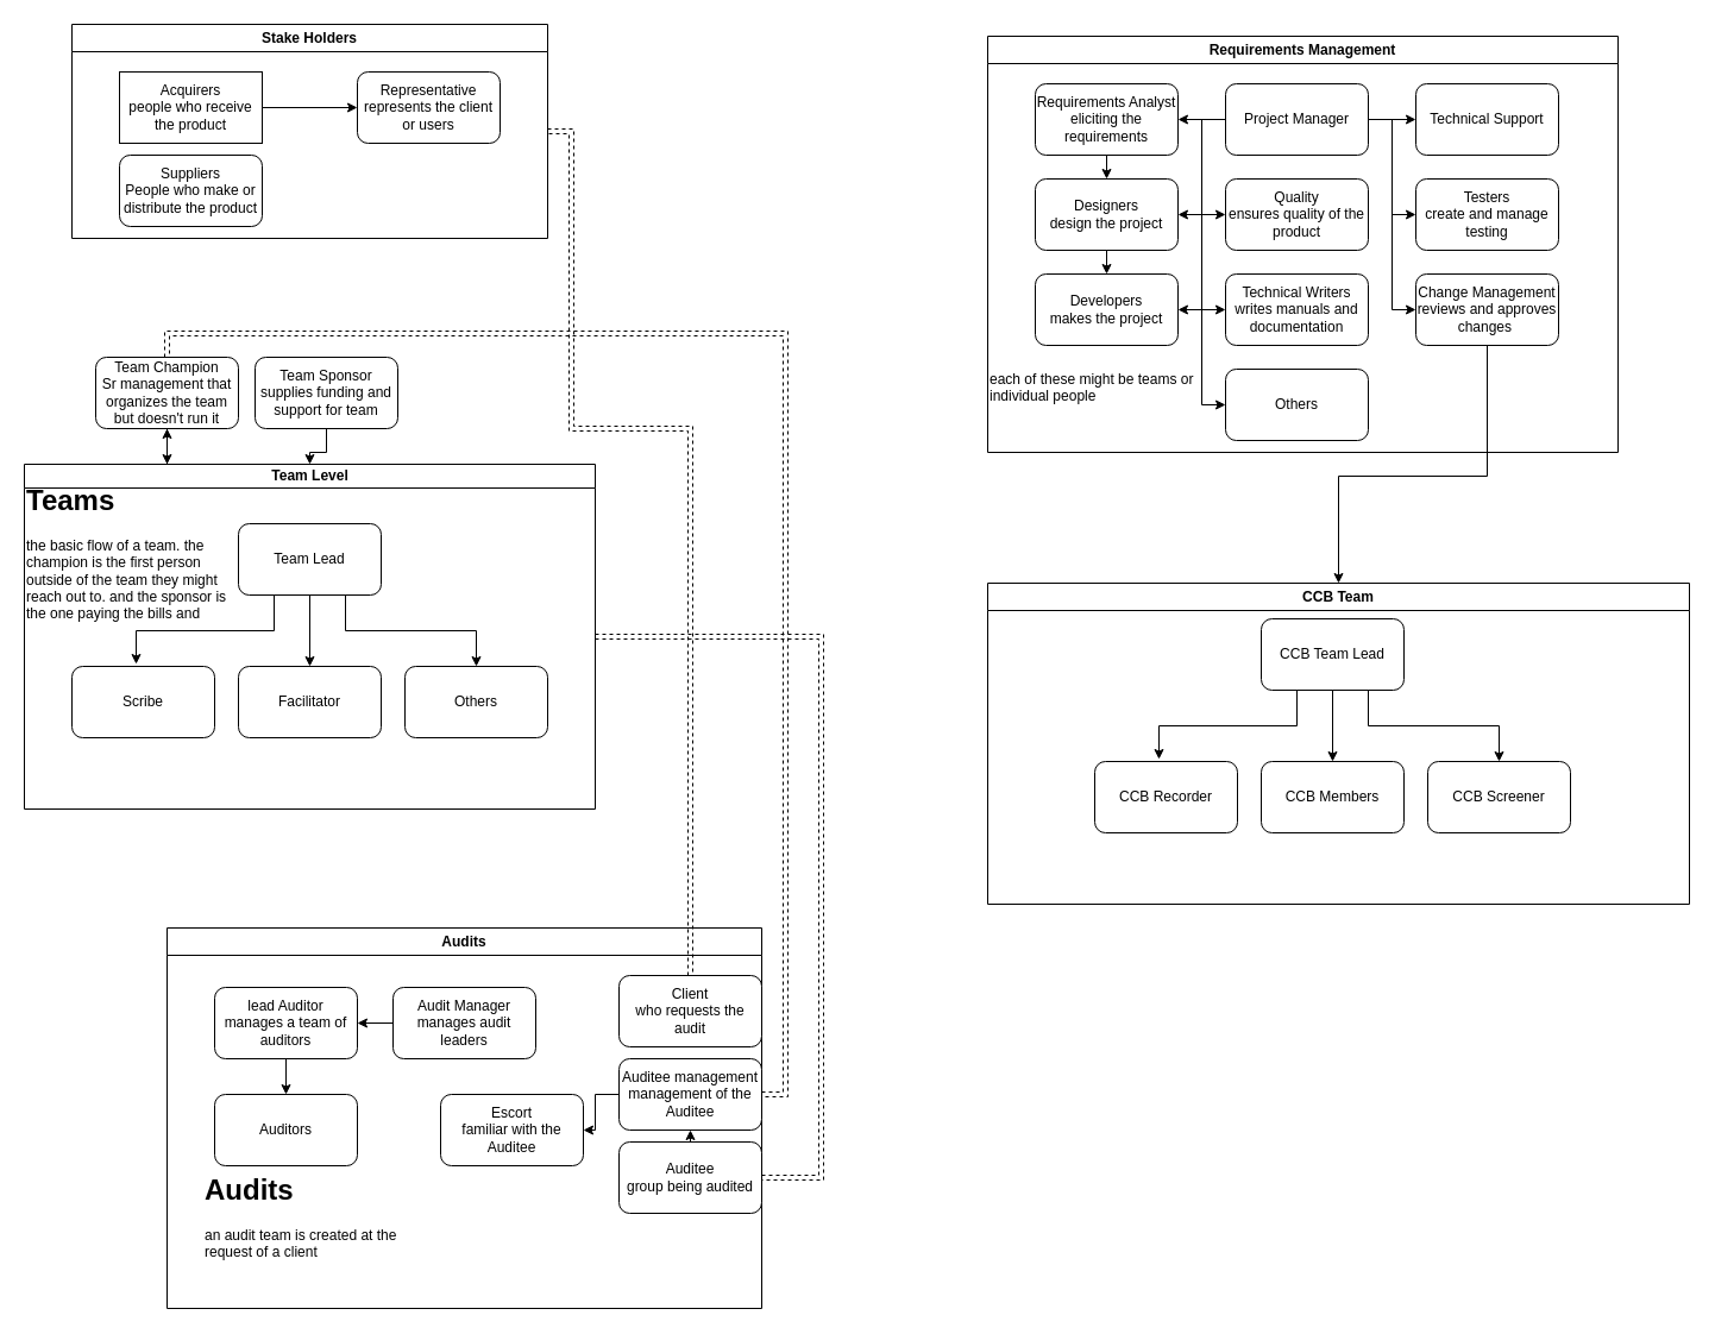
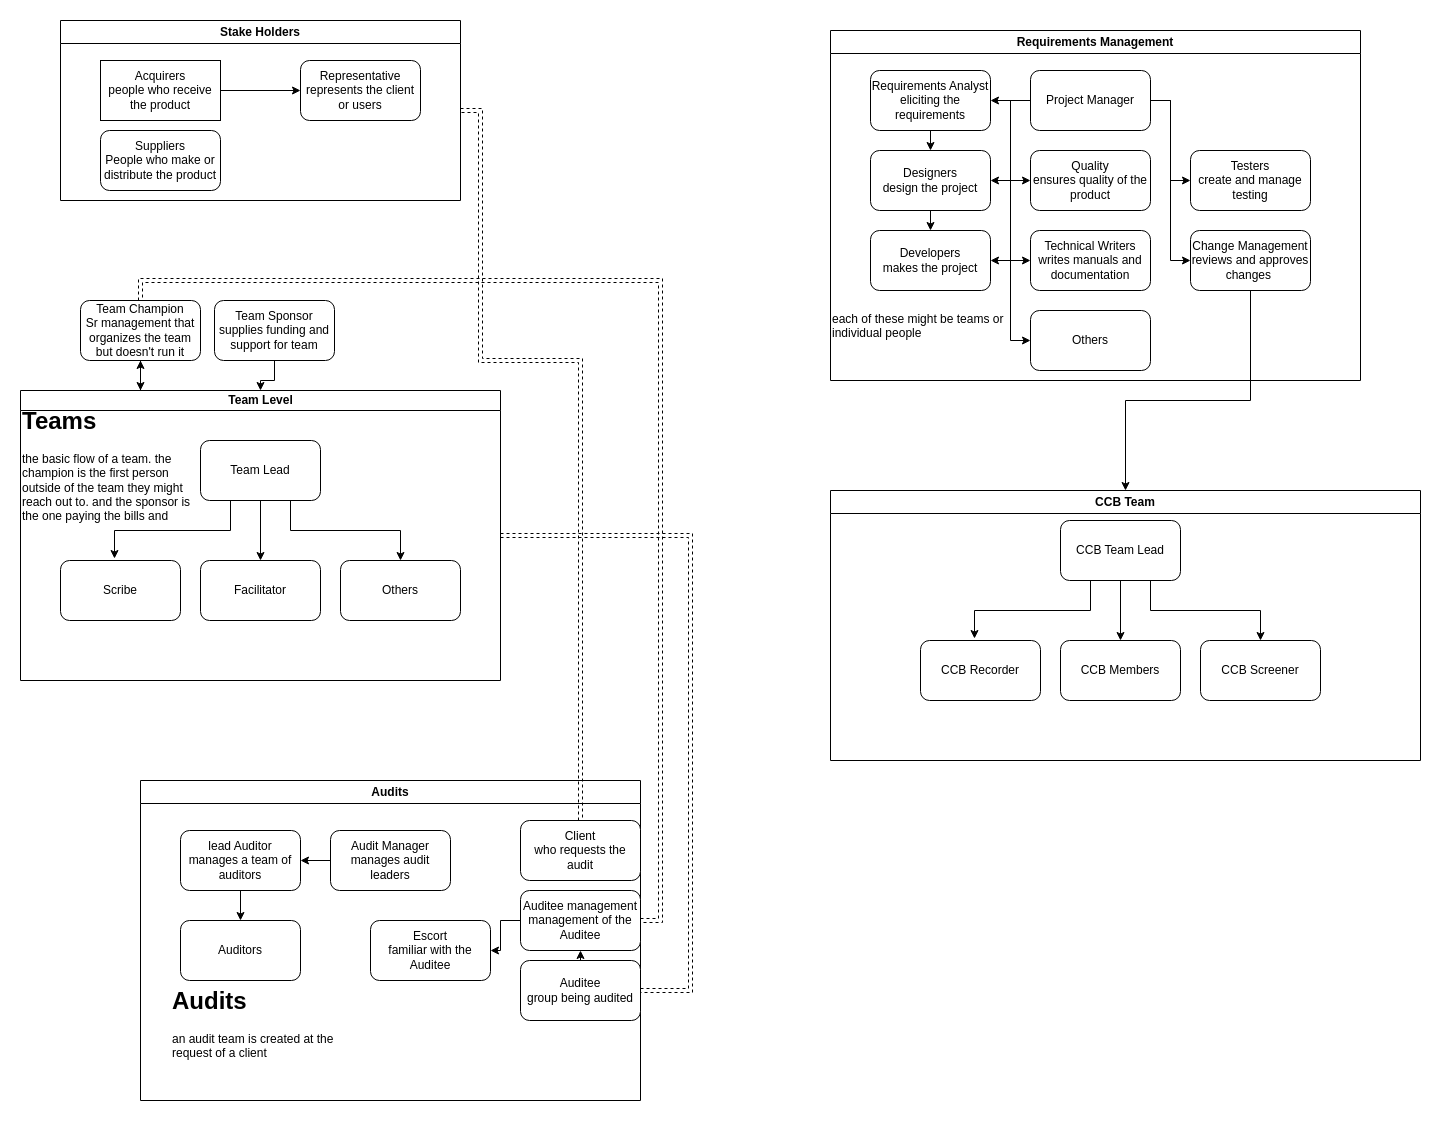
- <mxCell id="52" style="edgeStyle=orthogonalEdgeStyle;rounded=0;orthogonalLoop=1;jettySize=auto;html=1;exitX=1;exitY=0.5;exitDx=0;exitDy=0;entryX=0;entryY=0.5;entryDx=0;entryDy=0;" edge="1" parent="37" source="55" target="56"><mxGeometry relative="1" as="geometry" /></mxCell>
- <mxCell id="56" value="Technical Support" style="rounded=1;whiteSpace=wrap;html=1;" vertex="1" parent="37"><mxGeometry x="360" y="40" width="120" height="60" as="geometry" /></mxCell>
